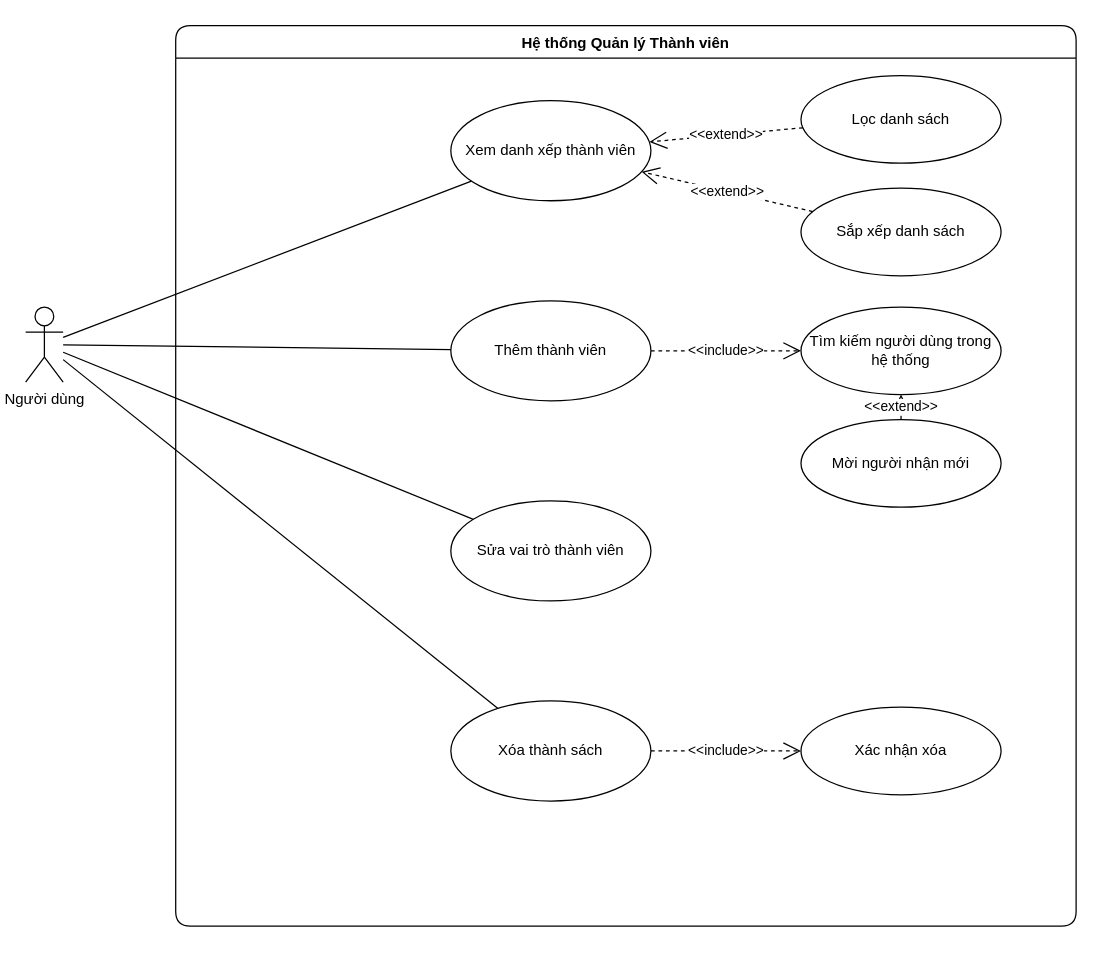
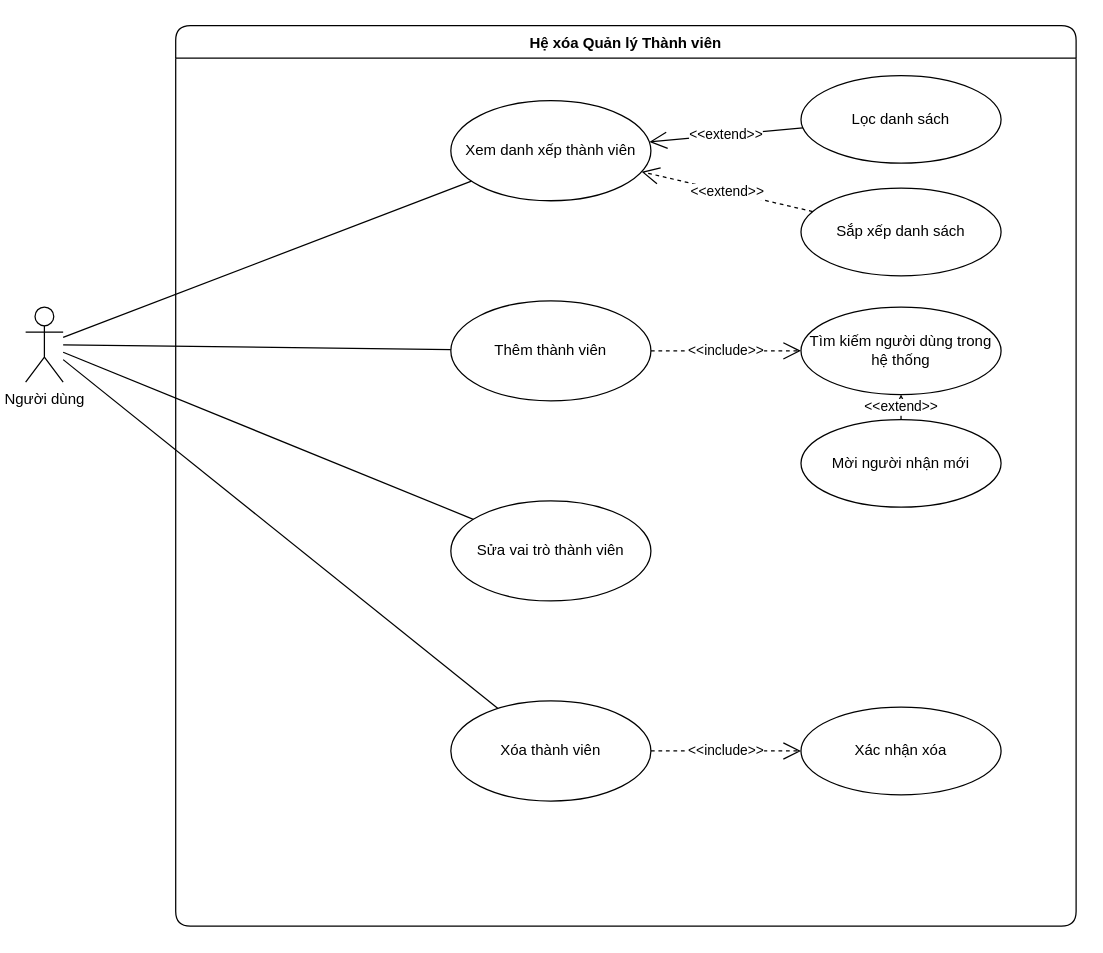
- <mxCell id="3" value="Hệ thống Quản lý Thành viên" style="swimlane;fontStyle=1;align=center;verticalAlign=top;childLayout=stackLayout;horizontal=1;startSize=26;horizontalStack=0;resizeParent=1;resizeParentMax=0;resizeLast=0;collapsible=0;marginBottom=0;rounded=1;" vertex="1" parent="1"><mxGeometry x="140" y="20" width="720" height="720" as="geometry"><mxRectangle x="200" y="40" width="140" height="26" as="alternateBounds" /></mxGeometry></mxCell>
+ <mxCell id="3" value="Hệ xóa Quản lý Thành viên" style="swimlane;fontStyle=1;align=center;verticalAlign=top;childLayout=stackLayout;horizontal=1;startSize=26;horizontalStack=0;resizeParent=1;resizeParentMax=0;resizeLast=0;collapsible=0;marginBottom=0;rounded=1;" vertex="1" parent="1"><mxGeometry x="140" y="20" width="720" height="720" as="geometry"><mxRectangle x="200" y="40" width="140" height="26" as="alternateBounds" /></mxGeometry></mxCell>
- <mxCell id="17" value="&lt;div&gt;&amp;lt;&amp;lt;extend&amp;gt;&amp;gt;&lt;/div&gt;" style="endArrow=open;endSize=12;dashed=1;html=1;rounded=0;" edge="1" parent="1" source="8" target="4"><mxGeometry width="100" height="100" relative="1" as="geometry"><mxPoint x="430" y="65" as="sourcePoint" /><mxPoint x="330" y="80" as="targetPoint" /></mxGeometry></mxCell>
+ <mxCell id="17" value="&lt;div&gt;&amp;lt;&amp;lt;extend&amp;gt;&amp;gt;&lt;/div&gt;" style="endArrow=open;endSize=12;dashed=0;html=1;rounded=0;" edge="1" parent="1" source="8" target="4"><mxGeometry width="100" height="100" relative="1" as="geometry"><mxPoint x="430" y="65" as="sourcePoint" /><mxPoint x="330" y="80" as="targetPoint" /></mxGeometry></mxCell>
- <mxCell id="7" value="Xóa thành sách" style="ellipse;whiteSpace=wrap;html=1;" vertex="1" parent="3"><mxGeometry x="220" y="540" width="160" height="80" as="geometry" /></mxCell>
+ <mxCell id="7" value="Xóa thành viên" style="ellipse;whiteSpace=wrap;html=1;" vertex="1" parent="3"><mxGeometry x="220" y="540" width="160" height="80" as="geometry" /></mxCell>
